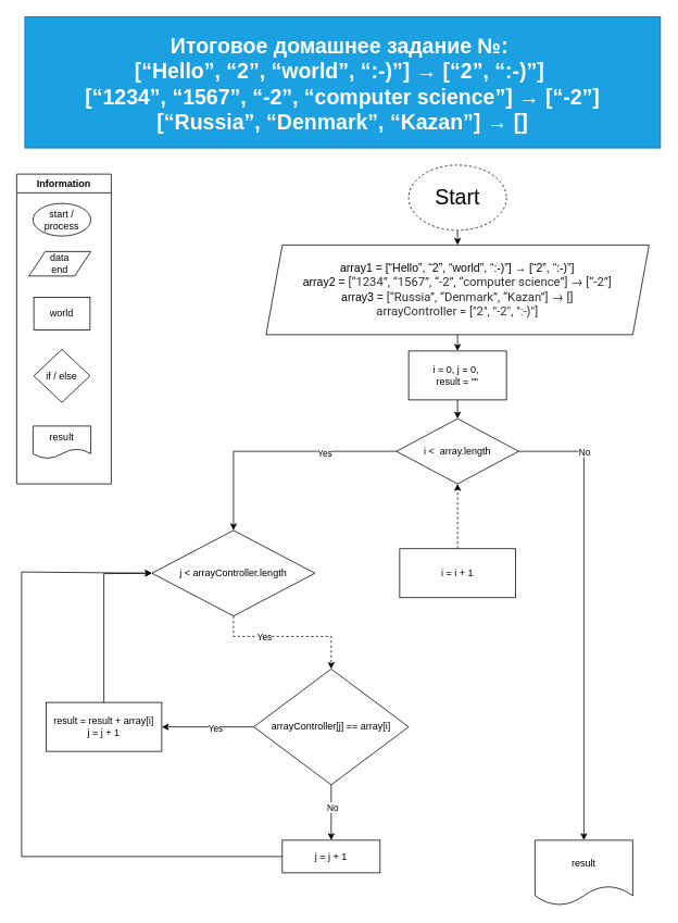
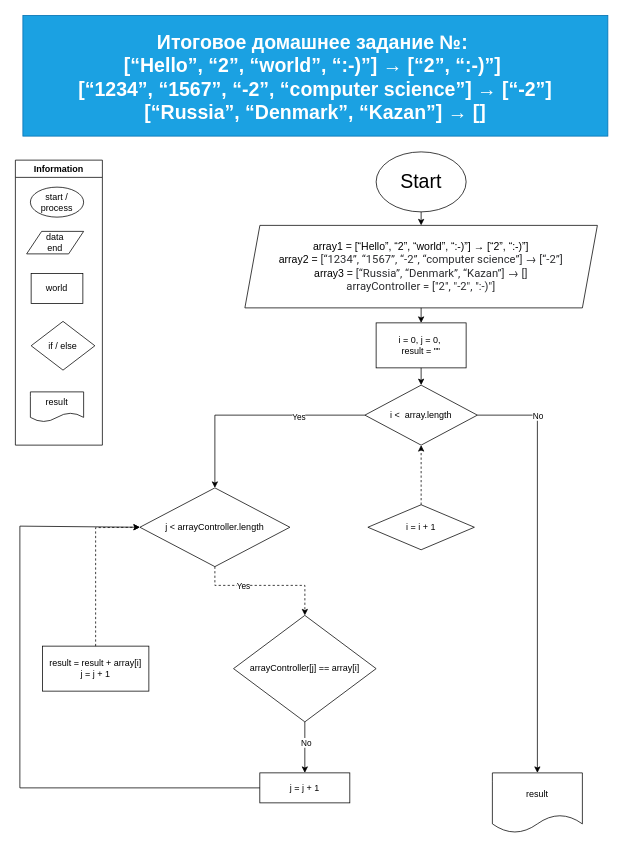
- <mxCell id="2" value="Start" style="ellipse;whiteSpace=wrap;html=1;fontSize=26;fontFamily=Helvetica;dashed=1;" parent="1" vertex="1"><mxGeometry x="501" y="202" width="120" height="80" as="geometry" /></mxCell>
+ <mxCell id="2" value="Start" style="ellipse;whiteSpace=wrap;html=1;fontSize=26;fontFamily=Helvetica;" parent="1" vertex="1"><mxGeometry x="501" y="202" width="120" height="80" as="geometry" /></mxCell>
- <mxCell id="10" value="if / else" style="rhombus;whiteSpace=wrap;html=1;" parent="5" vertex="1"><mxGeometry x="21" y="215" width="69" height="65" as="geometry" /></mxCell>
+ <mxCell id="10" value="if / else" style="rhombus;whiteSpace=wrap;html=1;" parent="5" vertex="1"><mxGeometry x="21" y="215" width="85" height="65" as="geometry" /></mxCell>
- <mxCell id="17" value="i = i + 1" style="rounded=0;whiteSpace=wrap;html=1;" parent="1" vertex="1"><mxGeometry x="490" y="672.5" width="142" height="60" as="geometry" /></mxCell>
+ <mxCell id="17" value="i = i + 1" style="rhombus;whiteSpace=wrap;html=1;" parent="1" vertex="1"><mxGeometry x="490" y="672.5" width="142" height="60" as="geometry" /></mxCell>
- <mxCell id="31" value="" style="endArrow=classic;html=1;rounded=0;exitX=0.5;exitY=0;exitDx=0;exitDy=0;entryX=0;entryY=0.5;entryDx=0;entryDy=0;" edge="1" parent="1" source="23" target="16"><mxGeometry width="50" height="50" relative="1" as="geometry"><mxPoint x="46" y="810" as="sourcePoint" /><mxPoint x="96" y="760" as="targetPoint" /><Array as="points"><mxPoint x="127" y="703" /></Array></mxGeometry></mxCell>
+ <mxCell id="31" value="" style="endArrow=classic;html=1;rounded=0;exitX=0.5;exitY=0;exitDx=0;exitDy=0;entryX=0;entryY=0.5;entryDx=0;entryDy=0;dashed=1;" edge="1" parent="1" source="23" target="16"><mxGeometry width="50" height="50" relative="1" as="geometry"><mxPoint x="46" y="810" as="sourcePoint" /><mxPoint x="96" y="760" as="targetPoint" /><Array as="points"><mxPoint x="127" y="703" /></Array></mxGeometry></mxCell>
- <mxCell id="29" value="" style="endArrow=classic;html=1;rounded=0;exitX=0;exitY=0.5;exitDx=0;exitDy=0;entryX=1;entryY=0.5;entryDx=0;entryDy=0;" edge="1" parent="1" source="22" target="23"><mxGeometry width="50" height="50" relative="1" as="geometry"><mxPoint x="76" y="1020" as="sourcePoint" /><mxPoint x="126" y="970" as="targetPoint" /></mxGeometry></mxCell>
- <mxCell id="30" value="Yes" style="edgeLabel;html=1;align=center;verticalAlign=middle;resizable=0;points=[];" vertex="1" connectable="0" parent="29"><mxGeometry x="-0.17" y="1" relative="1" as="geometry"><mxPoint as="offset" /></mxGeometry></mxCell>
